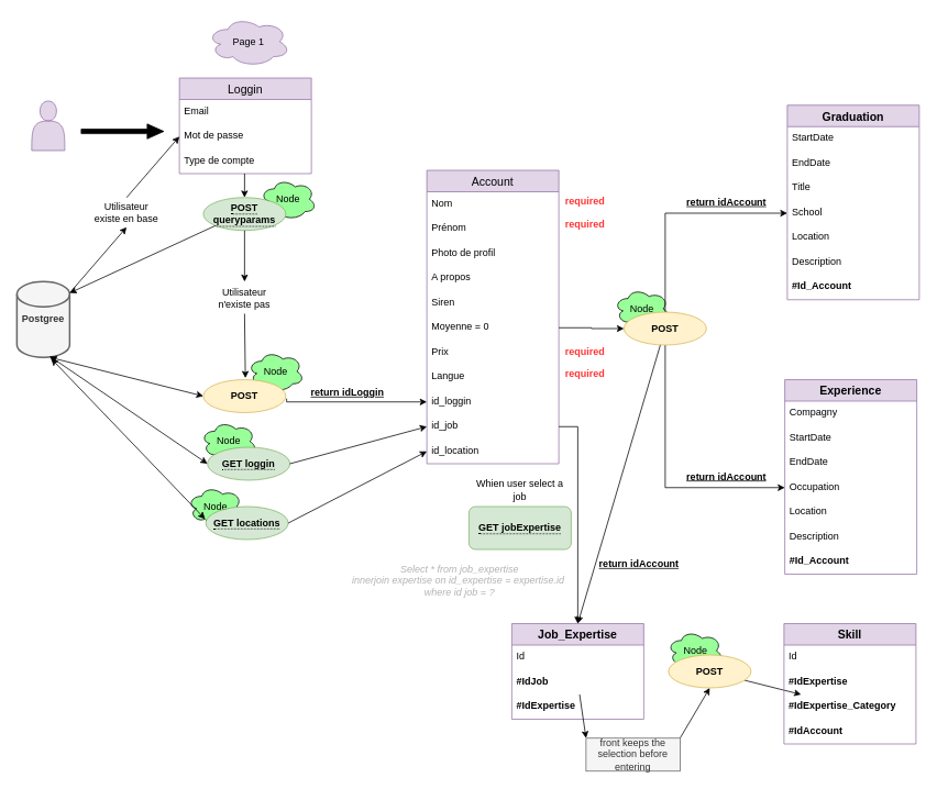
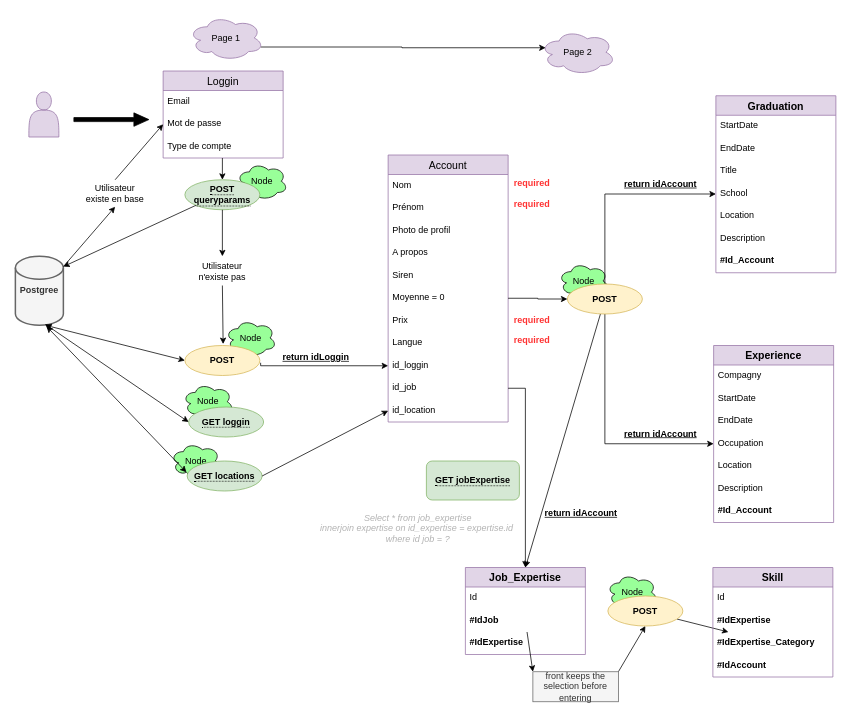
+ <mxCell id="29" style="edgeStyle=orthogonalEdgeStyle;rounded=0;orthogonalLoop=1;jettySize=auto;html=1;exitX=0.96;exitY=0.7;exitDx=0;exitDy=0;exitPerimeter=0;entryX=0.07;entryY=0.4;entryDx=0;entryDy=0;entryPerimeter=0;fontColor=#000000;" parent="1" source="30" target="24" edge="1"><mxGeometry relative="1" as="geometry" /></mxCell>
+ <mxCell id="24" value="Page 2" style="ellipse;shape=cloud;whiteSpace=wrap;html=1;align=center;fillColor=#e1d5e7;strokeColor=#9673a6;" parent="1" vertex="1"><mxGeometry x="720" y="39" width="100" height="60" as="geometry" /></mxCell>
- <mxCell id="49" value="" style="endArrow=classic;html=1;rounded=0;fontColor=#000000;exitX=1;exitY=0.5;exitDx=0;exitDy=0;entryX=0;entryY=0.5;entryDx=0;entryDy=0;" parent="1" source="47" target="21" edge="1"><mxGeometry width="50" height="50" relative="1" as="geometry"><mxPoint x="934" y="522" as="sourcePoint" /><mxPoint x="984" y="472" as="targetPoint" /></mxGeometry></mxCell>
- <mxCell id="83" value="Whien user select a job" style="text;html=1;strokeColor=none;fillColor=none;align=center;verticalAlign=middle;whiteSpace=wrap;rounded=0;" vertex="1" parent="1"><mxGeometry x="573" y="574" width="114" height="40" as="geometry" /></mxCell>
